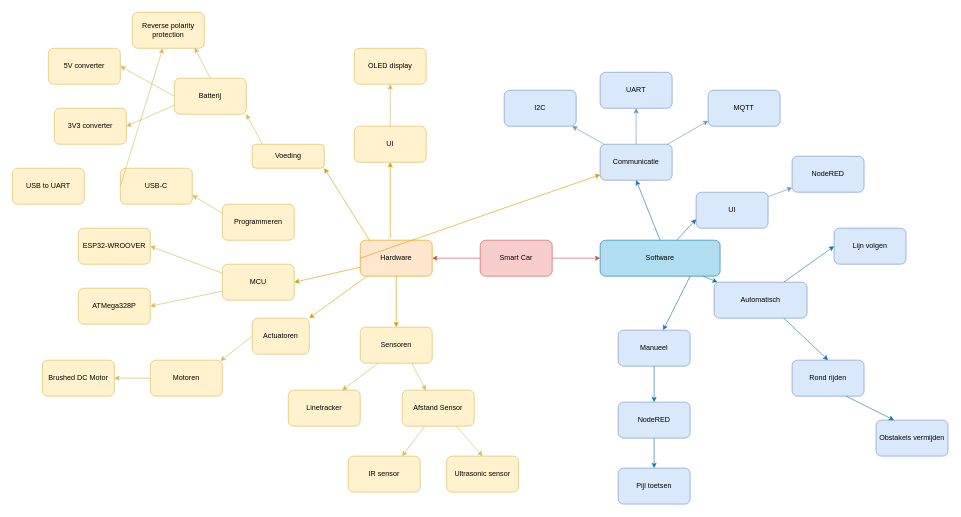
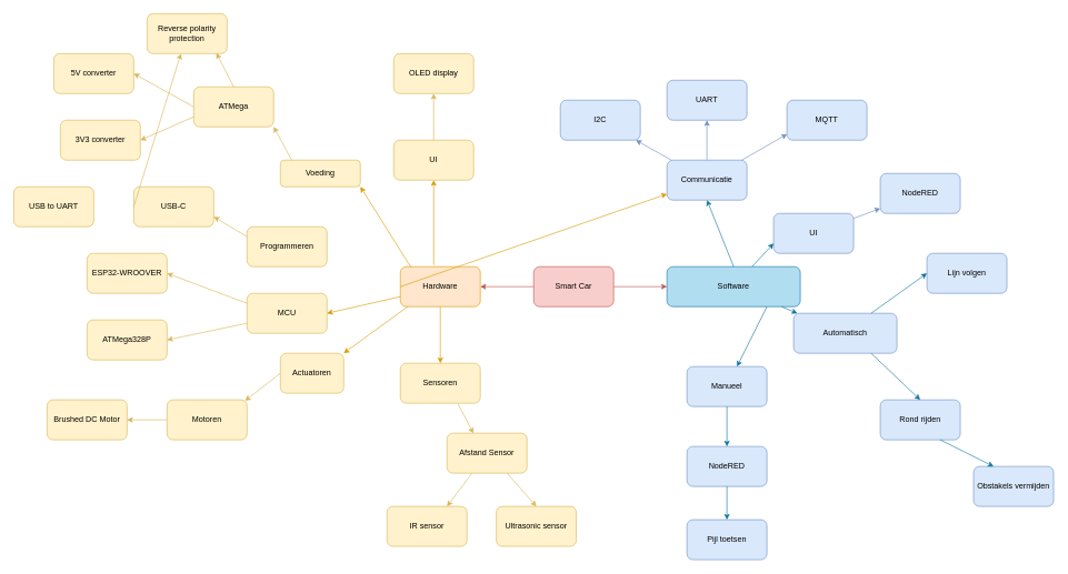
- <mxCell id="21" value="Batterij" style="rounded=1;whiteSpace=wrap;html=1;fillColor=#fff2cc;strokeColor=#d6b656;" parent="1" vertex="1"><mxGeometry x="290" y="130" width="120" height="60" as="geometry" /></mxCell>
+ <mxCell id="21" value="ATMega" style="rounded=1;whiteSpace=wrap;html=1;fillColor=#fff2cc;strokeColor=#d6b656;" parent="1" vertex="1"><mxGeometry x="290" y="130" width="120" height="60" as="geometry" /></mxCell>
- <mxCell id="41" value="" style="endArrow=classic;html=1;entryX=0.75;entryY=0;entryDx=0;entryDy=0;exitX=0.25;exitY=1;exitDx=0;exitDy=0;fillColor=#fff2cc;strokeColor=#d6b656;" parent="1" source="10" target="36" edge="1"><mxGeometry width="50" height="50" relative="1" as="geometry"><mxPoint x="500" y="720" as="sourcePoint" /><mxPoint x="550" y="670" as="targetPoint" /></mxGeometry></mxCell>
- <mxCell id="36" value="Linetracker" style="rounded=1;whiteSpace=wrap;html=1;fillColor=#fff2cc;strokeColor=#d6b656;" parent="1" vertex="1"><mxGeometry x="480" y="650" width="120" height="60" as="geometry" /></mxCell>
